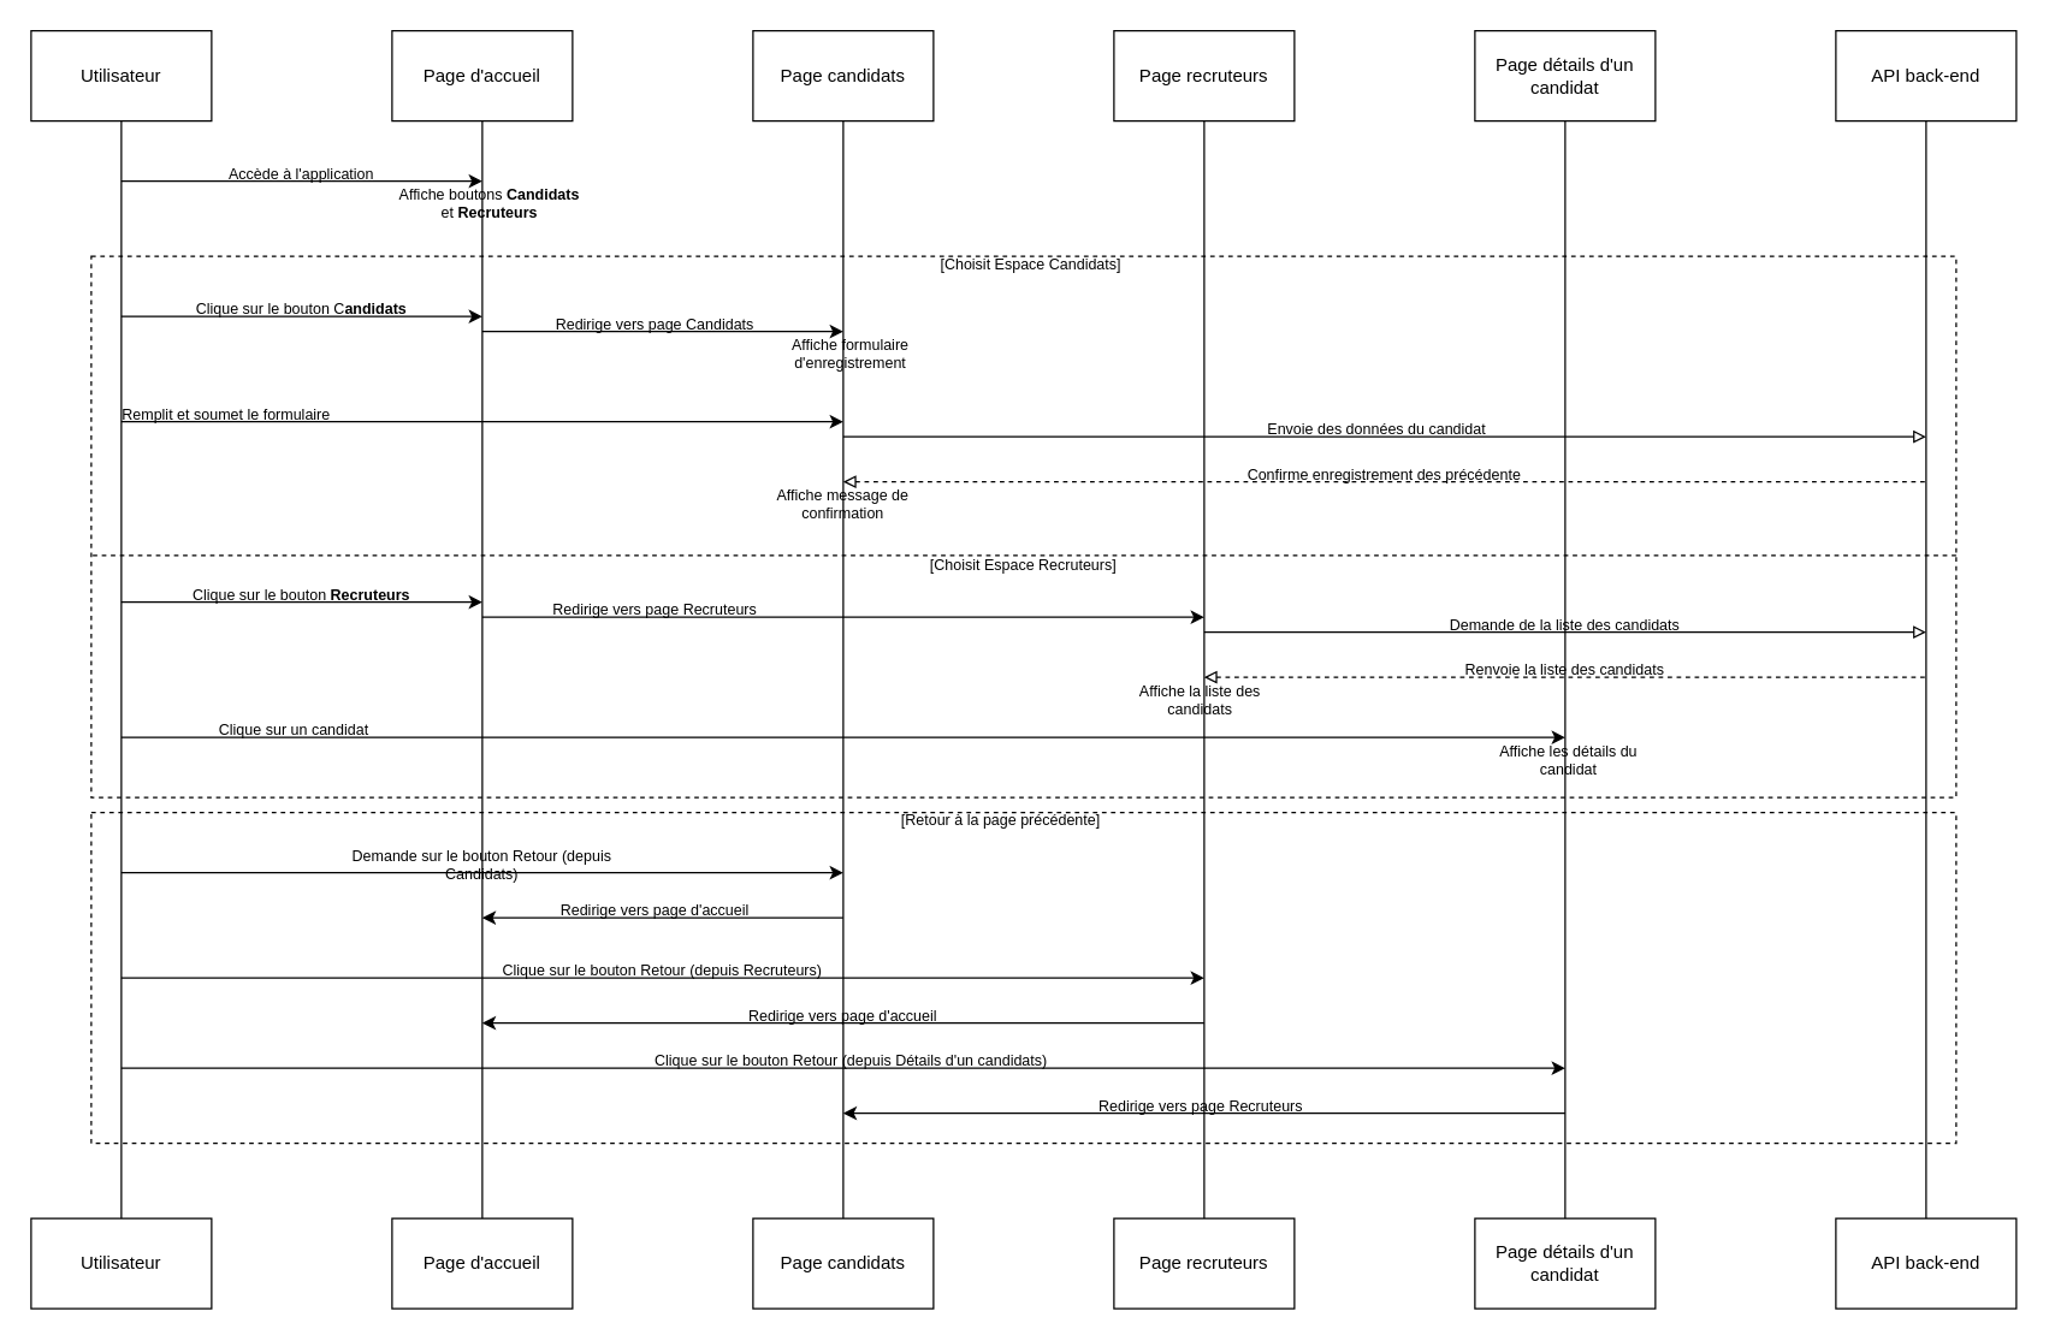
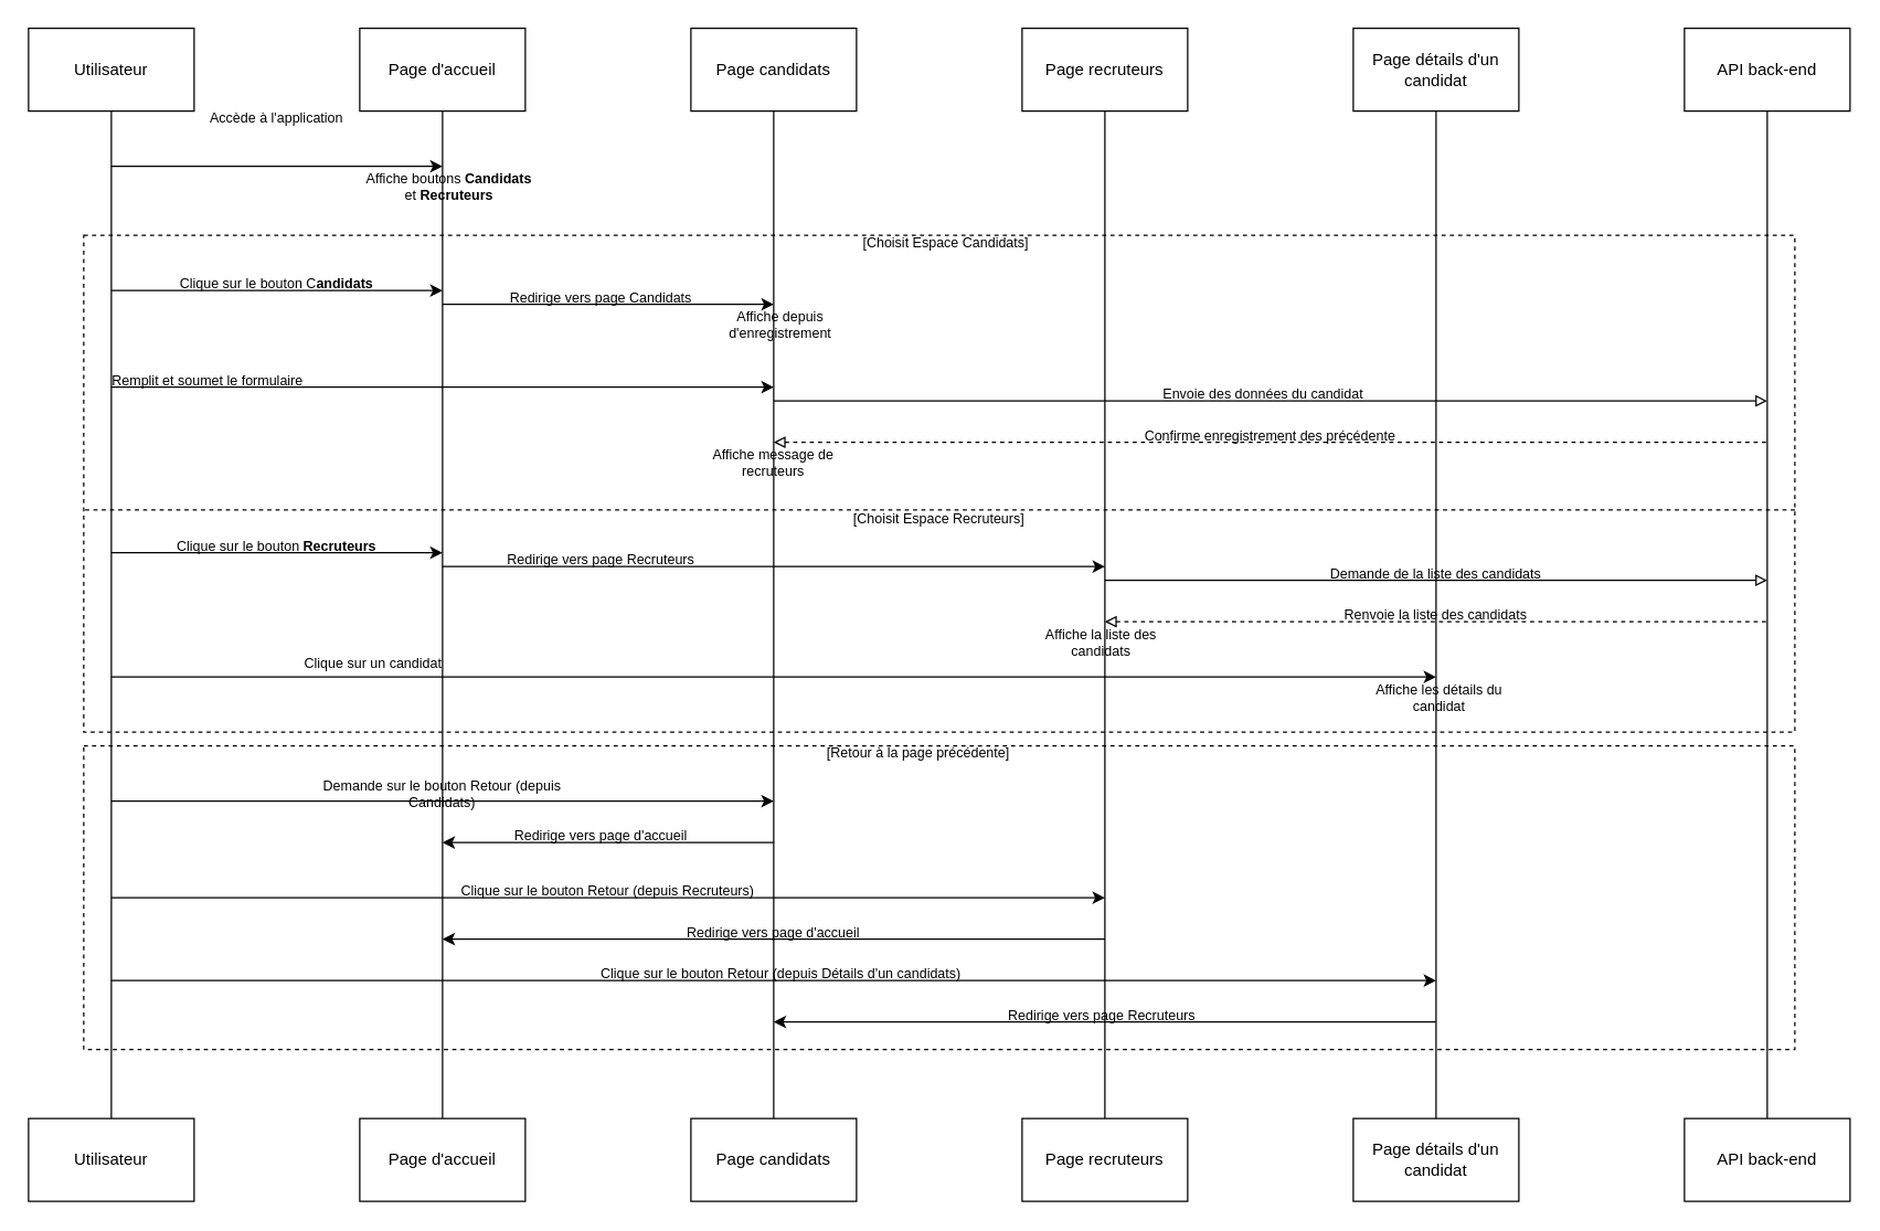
- <mxCell id="16" value="Accède à l'application" style="text;html=1;align=center;verticalAlign=middle;whiteSpace=wrap;rounded=0;fontSize=10;" vertex="1" parent="1"><mxGeometry x="150" y="100" width="100" height="30" as="geometry" /></mxCell>
+ <mxCell id="16" value="Accède à l'application" style="text;html=1;align=center;verticalAlign=middle;whiteSpace=wrap;rounded=0;fontSize=10;" vertex="1" parent="1"><mxGeometry x="150" y="70" width="100" height="30" as="geometry" /></mxCell>
- <mxCell id="29" value="Affiche formulaire d'enregistrement" style="text;html=1;align=center;verticalAlign=middle;whiteSpace=wrap;rounded=0;fontSize=10;" vertex="1" parent="1"><mxGeometry x="500" y="220" width="130" height="30" as="geometry" /></mxCell>
+ <mxCell id="29" value="Affiche depuis d'enregistrement" style="text;html=1;align=center;verticalAlign=middle;whiteSpace=wrap;rounded=0;fontSize=10;" vertex="1" parent="1"><mxGeometry x="500" y="220" width="130" height="30" as="geometry" /></mxCell>
- <mxCell id="28" value="Affiche message de confirmation" style="text;html=1;align=center;verticalAlign=middle;whiteSpace=wrap;rounded=0;fontSize=10;" vertex="1" parent="1"><mxGeometry x="495" y="320" width="130" height="30" as="geometry" /></mxCell>
+ <mxCell id="28" value="Affiche message de recruteurs" style="text;html=1;align=center;verticalAlign=middle;whiteSpace=wrap;rounded=0;fontSize=10;" vertex="1" parent="1"><mxGeometry x="495" y="320" width="130" height="30" as="geometry" /></mxCell>
- <mxCell id="40" value="Clique sur un candidat" style="text;html=1;align=center;verticalAlign=middle;whiteSpace=wrap;rounded=0;fontSize=10;" vertex="1" parent="1"><mxGeometry x="120" y="470" width="150" height="30" as="geometry" /></mxCell>
+ <mxCell id="40" value="Clique sur un candidat" style="text;html=1;align=center;verticalAlign=middle;whiteSpace=wrap;rounded=0;fontSize=10;" vertex="1" parent="1"><mxGeometry x="195" y="465" width="150" height="30" as="geometry" /></mxCell>
